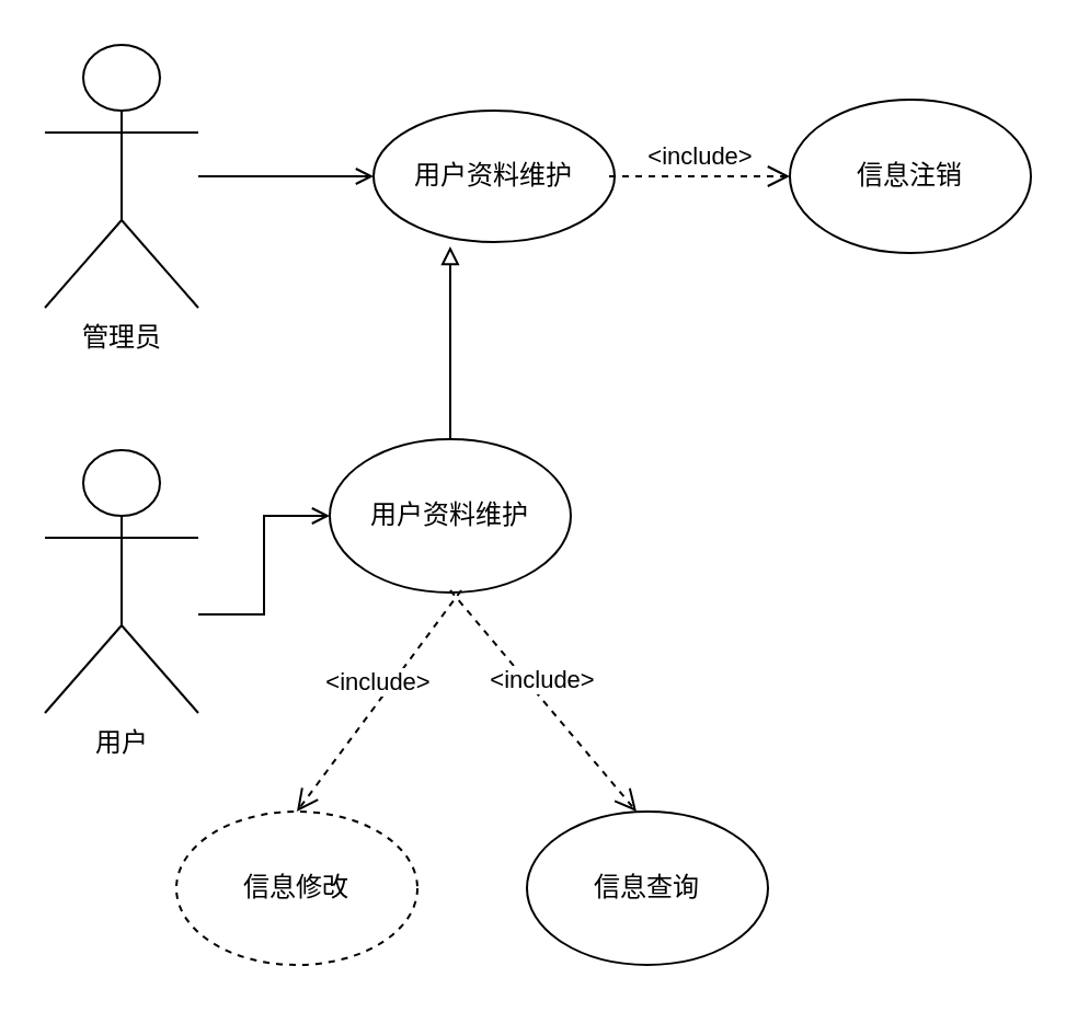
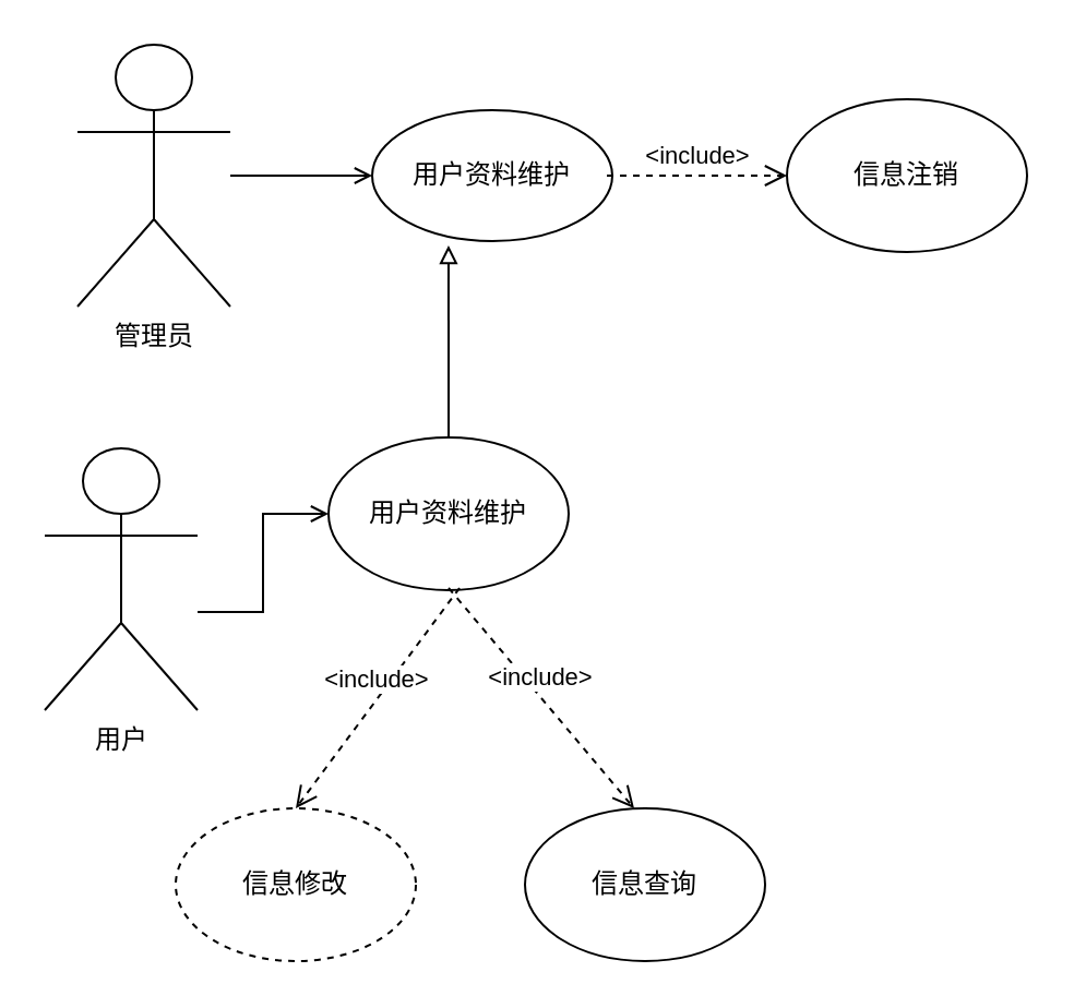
- <mxCell id="4" value="管理员" style="shape=umlActor;verticalLabelPosition=bottom;labelBackgroundColor=#ffffff;verticalAlign=top;html=1;outlineConnect=0;" vertex="1" parent="1"><mxGeometry x="20" y="20" width="70" height="120" as="geometry" /></mxCell>
+ <mxCell id="4" value="管理员" style="shape=umlActor;verticalLabelPosition=bottom;labelBackgroundColor=#ffffff;verticalAlign=top;html=1;outlineConnect=0;" vertex="1" parent="1"><mxGeometry x="35" y="20" width="70" height="120" as="geometry" /></mxCell>
